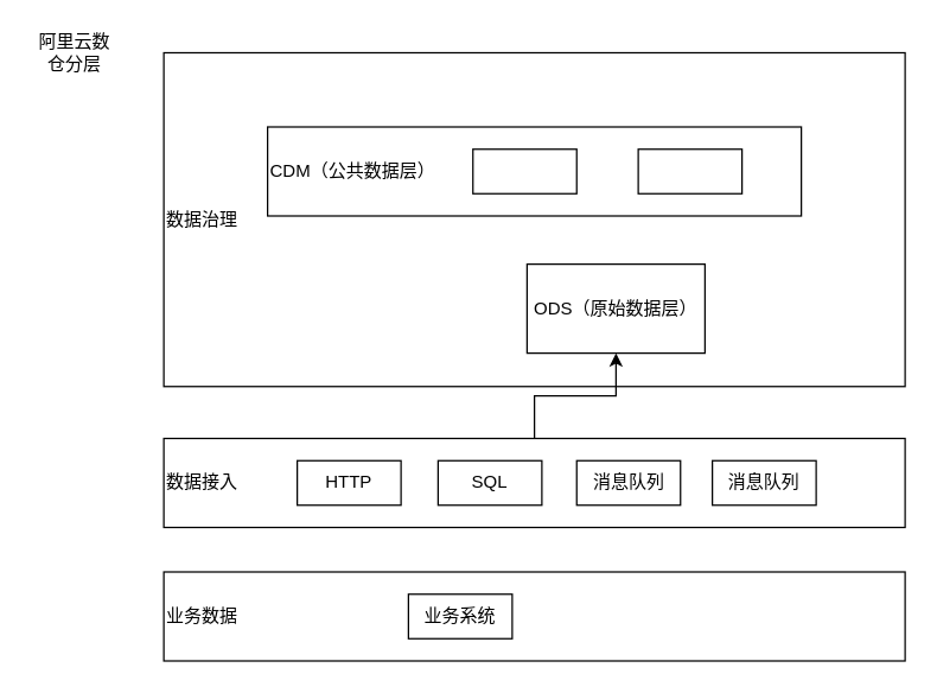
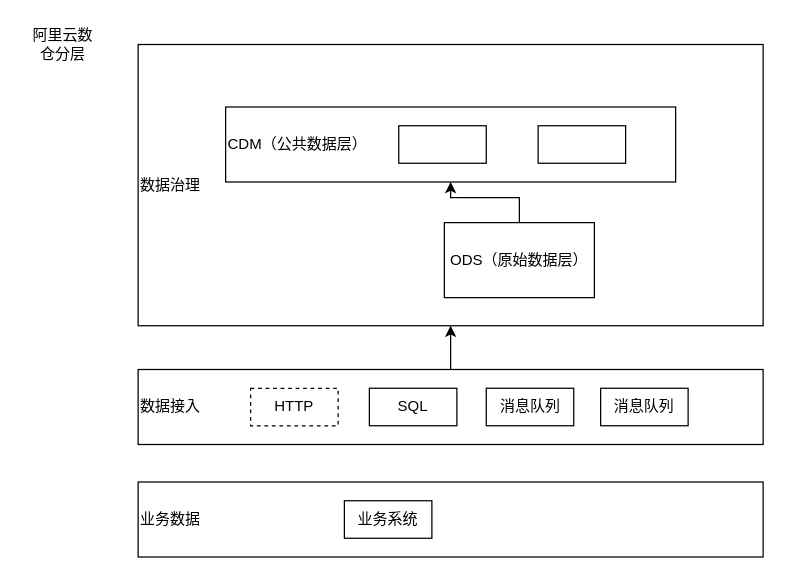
+ <mxCell id="4" style="edgeStyle=orthogonalEdgeStyle;rounded=0;orthogonalLoop=1;jettySize=auto;html=1;exitX=0.5;exitY=0;exitDx=0;exitDy=0;" edge="1" parent="1" source="5" target="3"><mxGeometry relative="1" as="geometry" /></mxCell>
- <mxCell id="8" style="edgeStyle=orthogonalEdgeStyle;rounded=0;orthogonalLoop=1;jettySize=auto;html=1;exitX=0.5;exitY=0;exitDx=0;exitDy=0;" edge="1" parent="1" source="9" target="5"><mxGeometry relative="1" as="geometry" /></mxCell>
+ <mxCell id="8" style="edgeStyle=orthogonalEdgeStyle;rounded=0;orthogonalLoop=1;jettySize=auto;html=1;exitX=0.5;exitY=0;exitDx=0;exitDy=0;entryX=0.5;entryY=1;entryDx=0;entryDy=0;" edge="1" parent="1" source="9" target="2"><mxGeometry relative="1" as="geometry" /></mxCell>
- <mxCell id="10" value="HTTP" style="rounded=0;whiteSpace=wrap;html=1;" vertex="1" parent="1"><mxGeometry x="200" y="310" width="70" height="30" as="geometry" /></mxCell>
+ <mxCell id="10" value="HTTP" style="rounded=0;whiteSpace=wrap;html=1;dashed=1;" vertex="1" parent="1"><mxGeometry x="200" y="310" width="70" height="30" as="geometry" /></mxCell>
